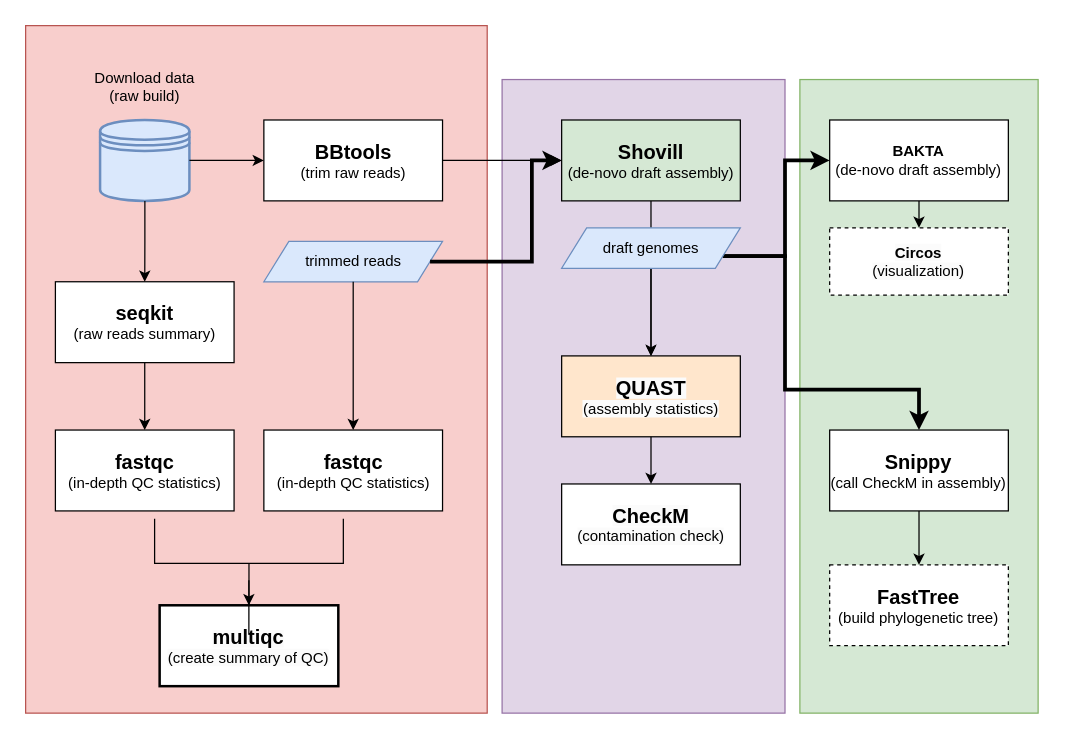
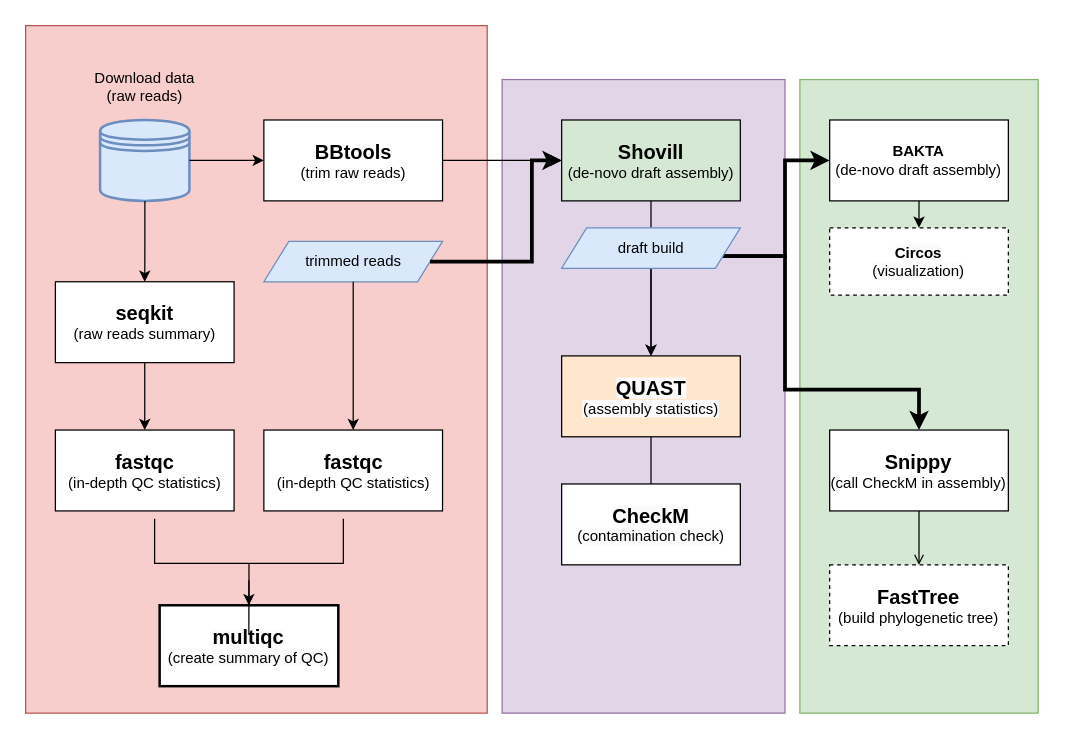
- <mxCell id="7" value="Download data&lt;br&gt;(raw build)" style="text;html=1;strokeColor=none;fillColor=none;align=center;verticalAlign=middle;whiteSpace=wrap;rounded=0;" vertex="1" parent="2"><mxGeometry x="41.691" y="32.353" width="107.206" height="32.353" as="geometry" /></mxCell>
+ <mxCell id="7" value="Download data&lt;br&gt;(raw reads)" style="text;html=1;strokeColor=none;fillColor=none;align=center;verticalAlign=middle;whiteSpace=wrap;rounded=0;" vertex="1" parent="2"><mxGeometry x="41.691" y="32.353" width="107.206" height="32.353" as="geometry" /></mxCell>
- <mxCell id="32" value="" style="edgeStyle=orthogonalEdgeStyle;rounded=0;orthogonalLoop=1;jettySize=auto;html=1;endArrow=open;" edge="1" parent="2" source="21" target="31"><mxGeometry relative="1" as="geometry"><Array as="points"><mxPoint x="500.294" y="107.843" /></Array></mxGeometry></mxCell>
+ <mxCell id="32" value="" style="edgeStyle=orthogonalEdgeStyle;rounded=0;orthogonalLoop=1;jettySize=auto;html=1;" edge="1" parent="2" source="21" target="31"><mxGeometry relative="1" as="geometry"><Array as="points"><mxPoint x="500.294" y="107.843" /></Array></mxGeometry></mxCell>
- <mxCell id="36" value="draft genomes" style="shape=parallelogram;perimeter=parallelogramPerimeter;whiteSpace=wrap;html=1;fixedSize=1;fillColor=#dae8fc;strokeColor=#6c8ebf;" vertex="1" parent="2"><mxGeometry x="428.824" y="161.765" width="142.941" height="32.353" as="geometry" /></mxCell>
+ <mxCell id="36" value="draft build" style="shape=parallelogram;perimeter=parallelogramPerimeter;whiteSpace=wrap;html=1;fixedSize=1;fillColor=#dae8fc;strokeColor=#6c8ebf;" vertex="1" parent="2"><mxGeometry x="428.824" y="161.765" width="142.941" height="32.353" as="geometry" /></mxCell>
- <mxCell id="33" value="" style="edgeStyle=orthogonalEdgeStyle;rounded=0;orthogonalLoop=1;jettySize=auto;html=1;" edge="1" parent="2" source="31" target="24"><mxGeometry relative="1" as="geometry"><Array as="points"><mxPoint x="500.294" y="345.098" /><mxPoint x="500.294" y="345.098" /></Array></mxGeometry></mxCell>
+ <mxCell id="33" value="" style="edgeStyle=orthogonalEdgeStyle;rounded=0;orthogonalLoop=1;jettySize=auto;html=1;endArrow=none;" edge="1" parent="2" source="31" target="24"><mxGeometry relative="1" as="geometry"><Array as="points"><mxPoint x="500.294" y="345.098" /><mxPoint x="500.294" y="345.098" /></Array></mxGeometry></mxCell>
- <mxCell id="30" value="" style="edgeStyle=orthogonalEdgeStyle;rounded=0;orthogonalLoop=1;jettySize=auto;html=1;" edge="1" parent="2" source="27" target="29"><mxGeometry relative="1" as="geometry" /></mxCell>
+ <mxCell id="30" value="" style="edgeStyle=orthogonalEdgeStyle;rounded=0;orthogonalLoop=1;jettySize=auto;html=1;endArrow=open;" edge="1" parent="2" source="27" target="29"><mxGeometry relative="1" as="geometry" /></mxCell>
